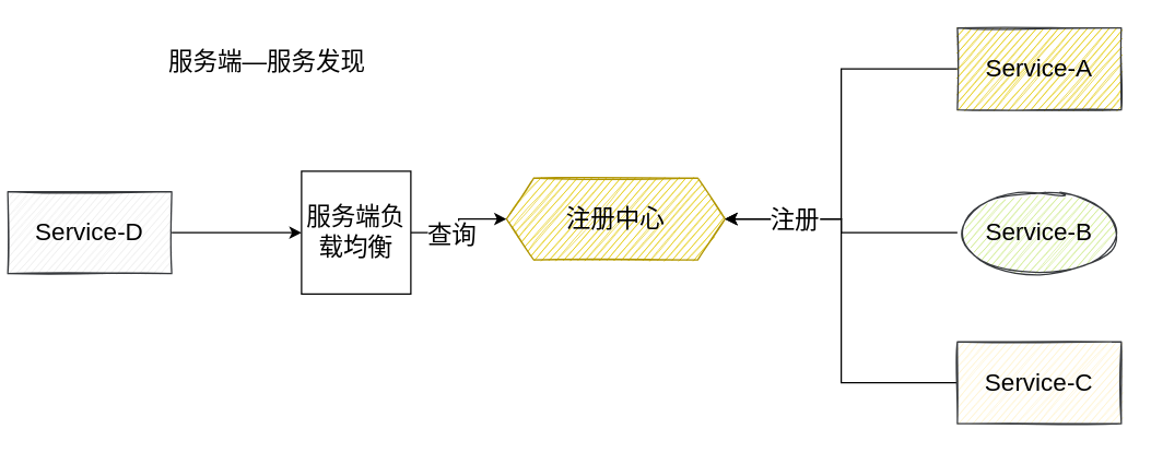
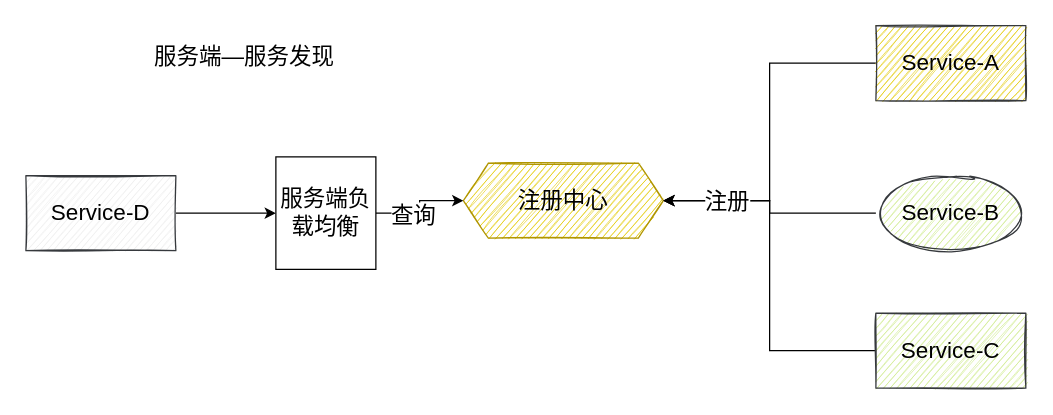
- <mxCell id="3" value="Service-D" style="rounded=0;whiteSpace=wrap;html=1;fontSize=18;fillColor=#eeeeee;strokeColor=#36393d;sketch=1;" vertex="1" parent="1"><mxGeometry x="5" y="140" width="120" height="60" as="geometry" /></mxCell>
+ <mxCell id="3" value="Service-D" style="rounded=0;whiteSpace=wrap;html=1;fontSize=18;fillColor=#eeeeee;strokeColor=#36393d;sketch=1;" vertex="1" parent="1"><mxGeometry x="20" y="140" width="120" height="60" as="geometry" /></mxCell>
- <mxCell id="11" value="Service-C" style="rounded=0;whiteSpace=wrap;html=1;fontSize=18;fillColor=#fff2cc;strokeColor=#36393d;glass=0;sketch=1;" vertex="1" parent="1"><mxGeometry x="700" y="250" width="120" height="60" as="geometry" /></mxCell>
+ <mxCell id="11" value="Service-C" style="rounded=0;whiteSpace=wrap;html=1;fontSize=18;fillColor=#cdeb8b;strokeColor=#36393d;glass=0;sketch=1;" vertex="1" parent="1"><mxGeometry x="700" y="250" width="120" height="60" as="geometry" /></mxCell>
